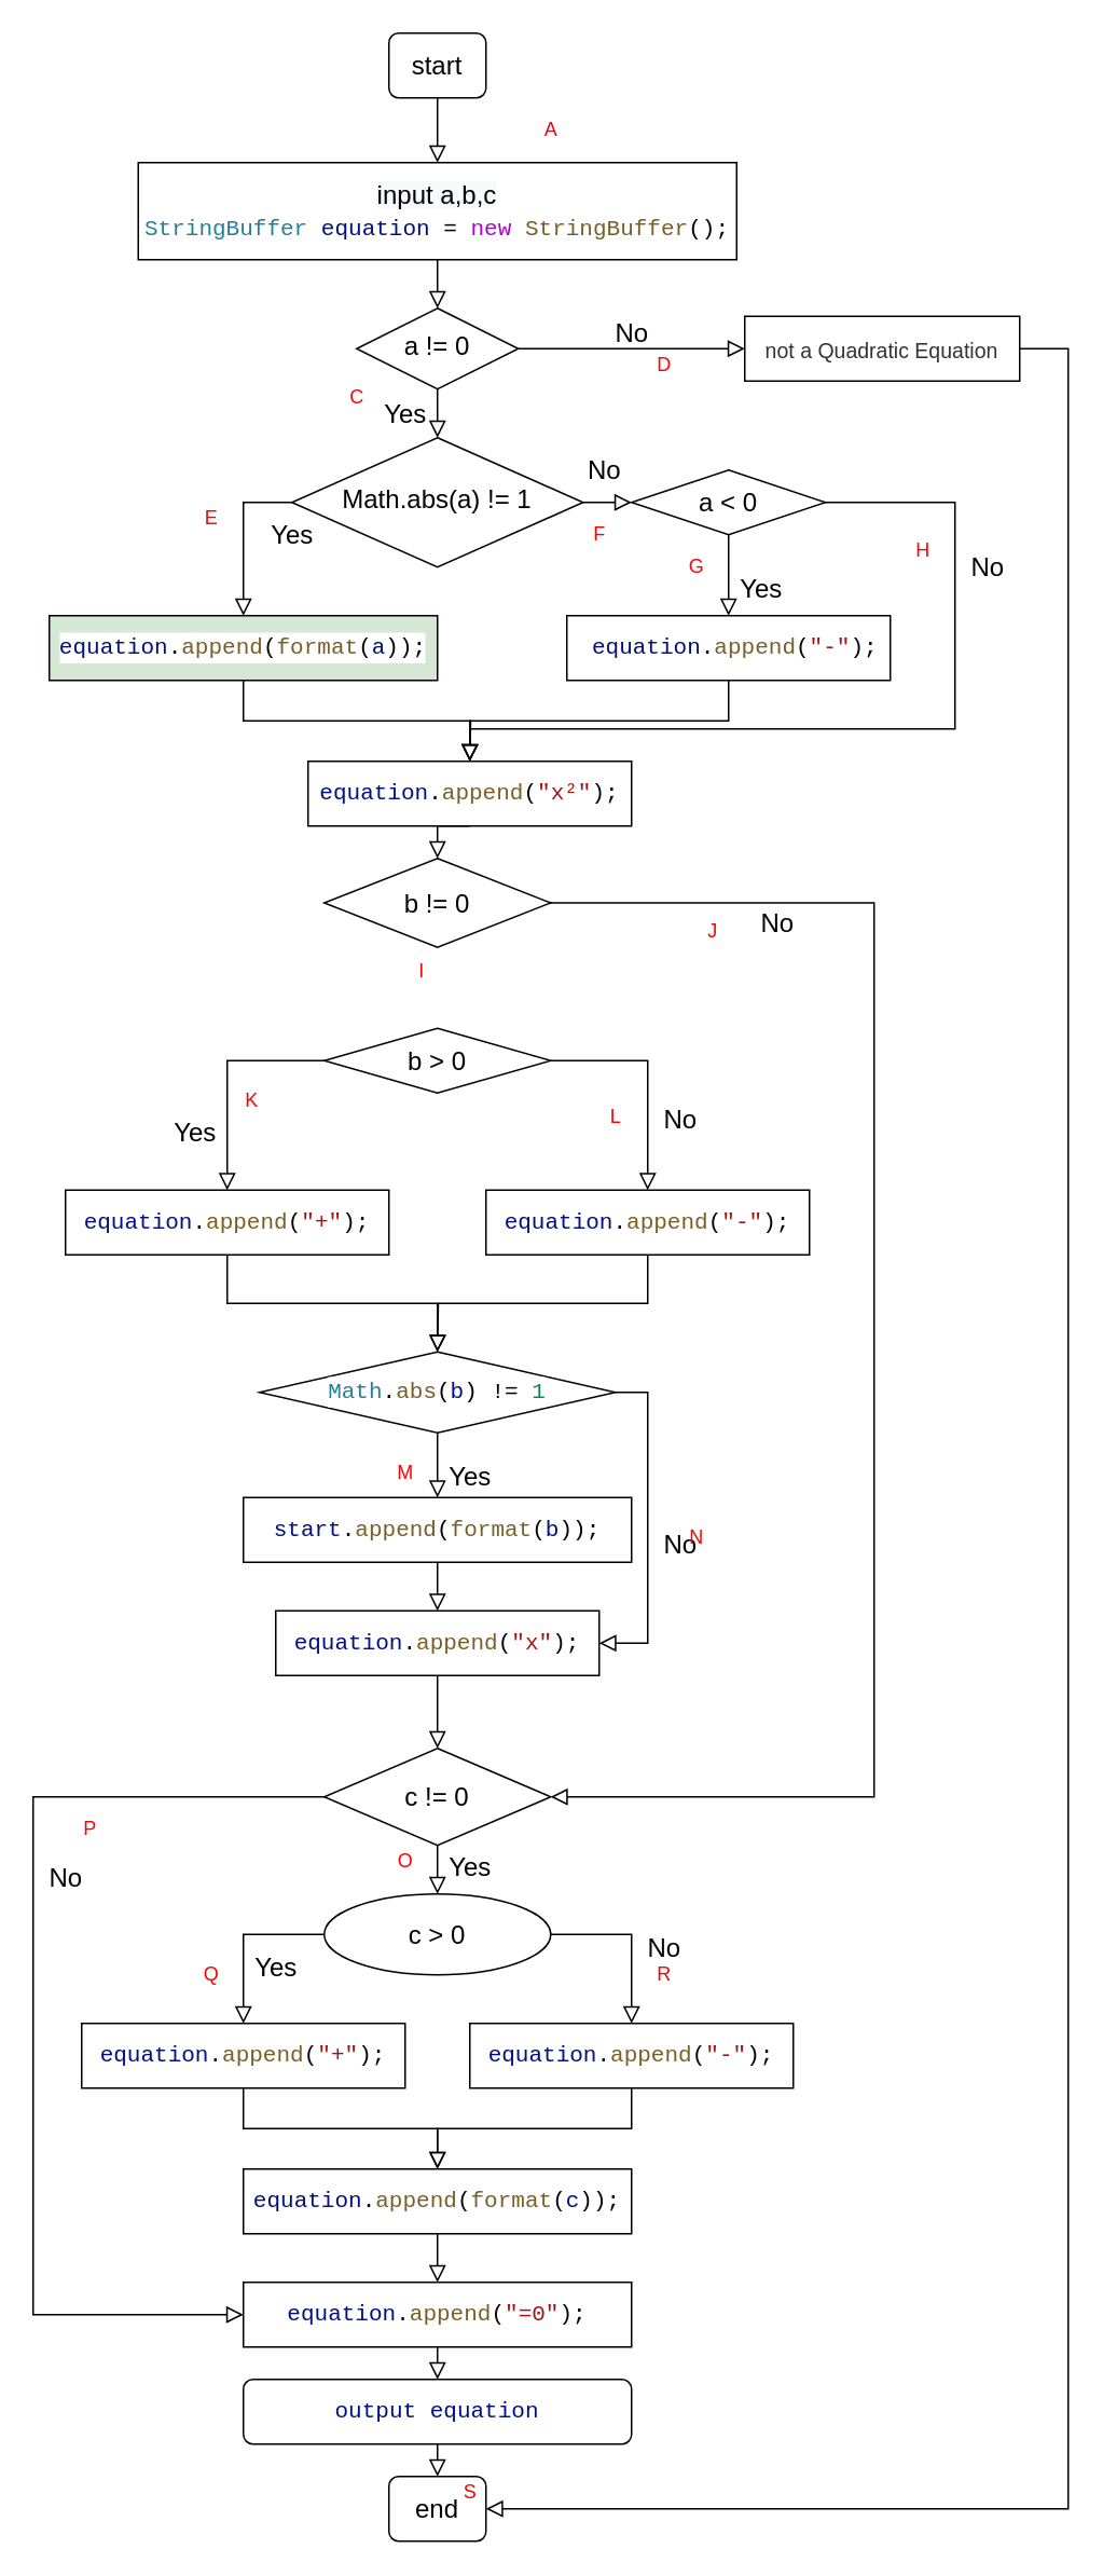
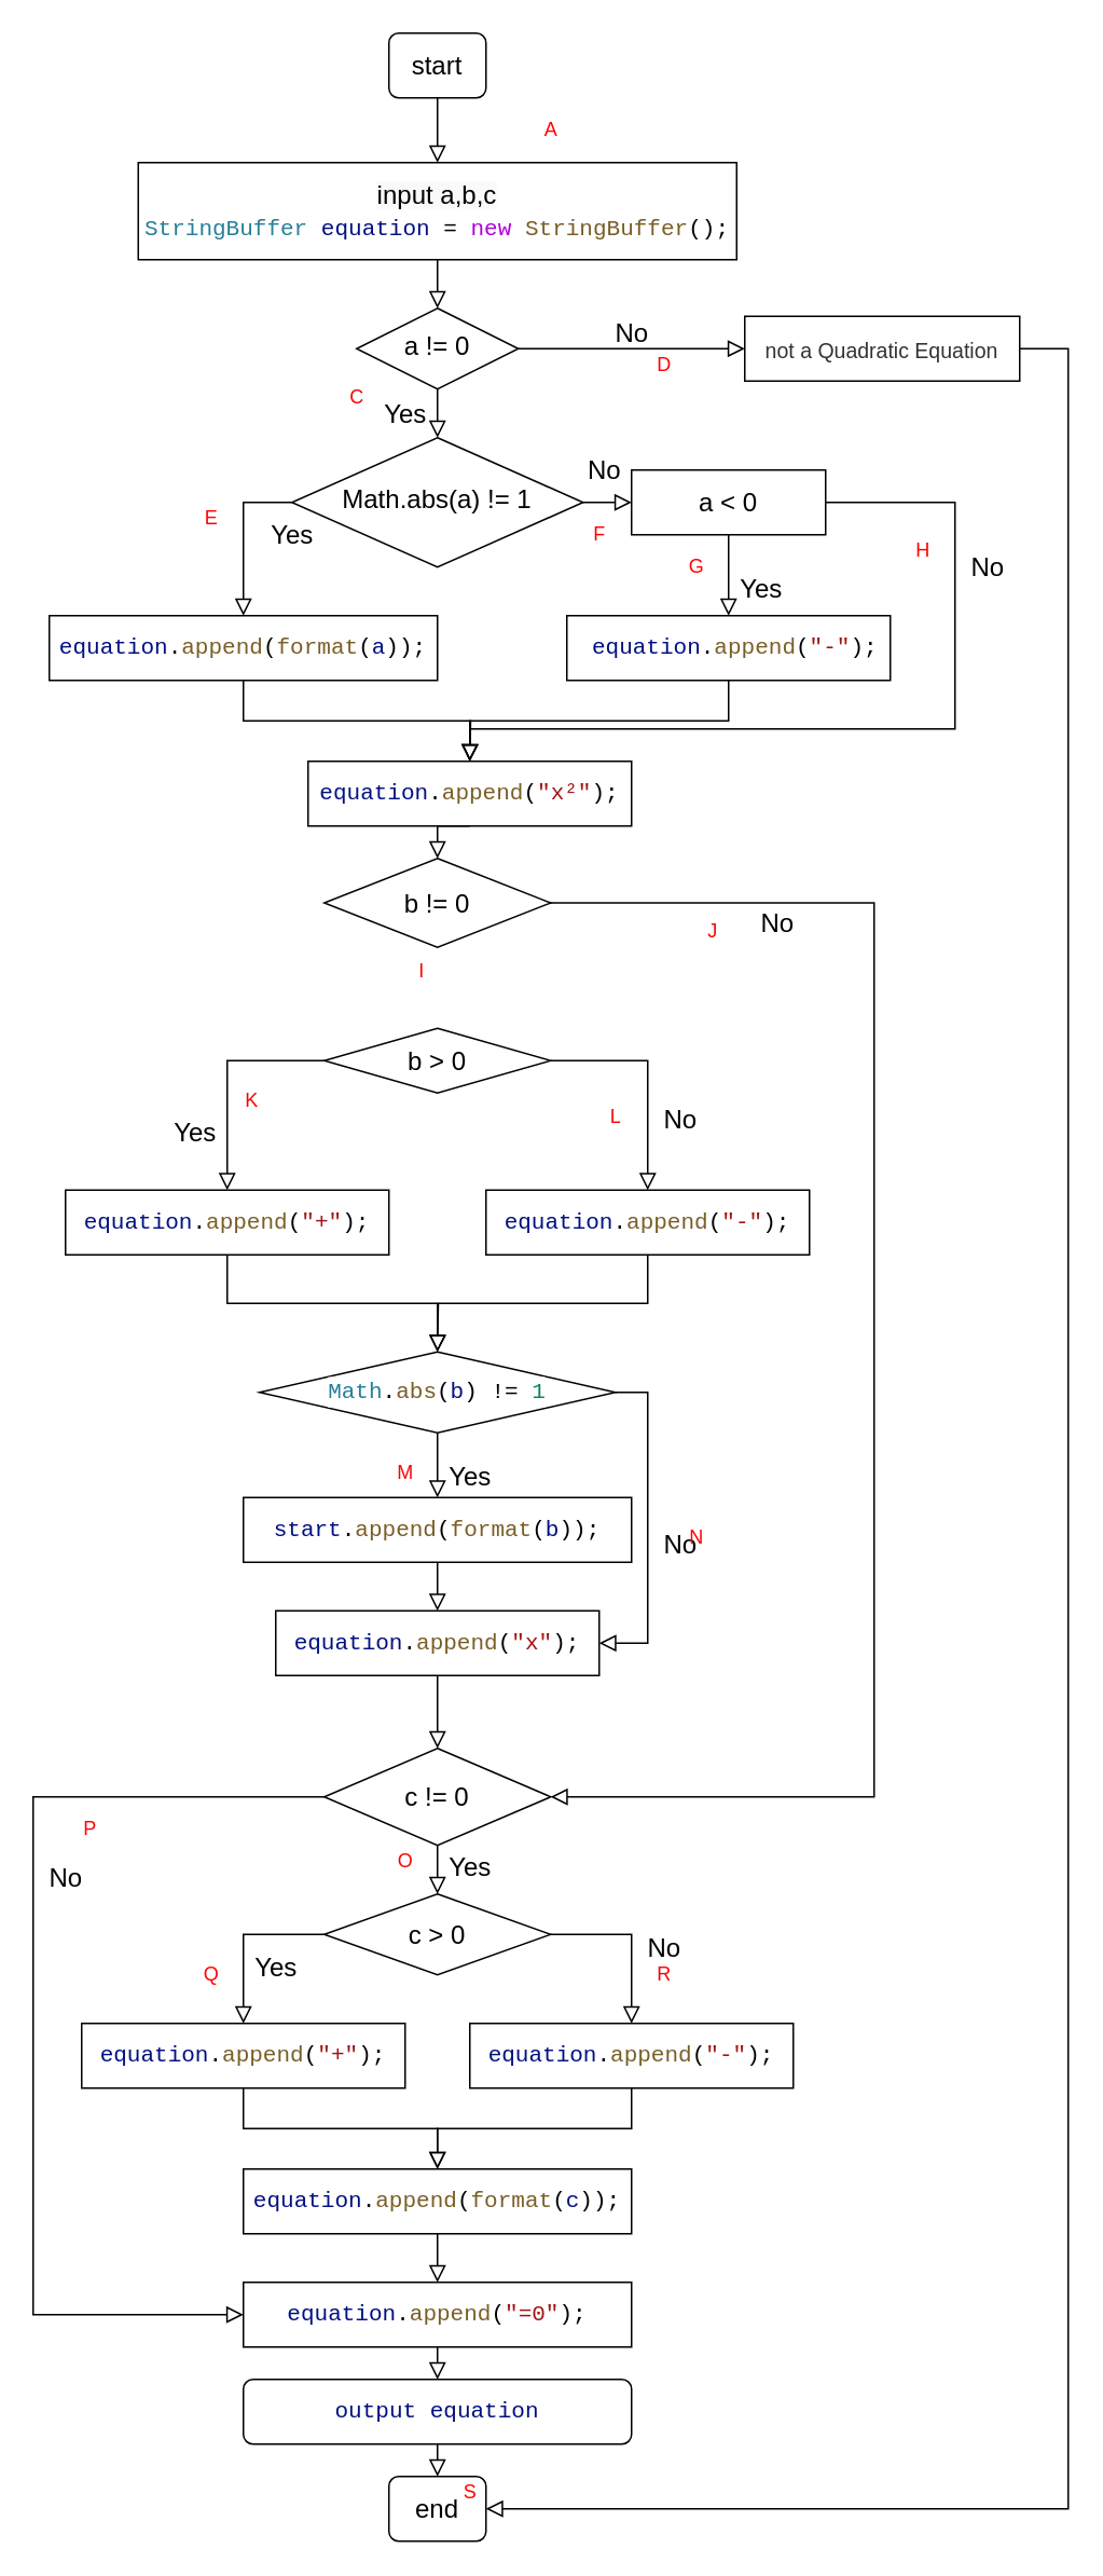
- <mxCell id="12" value="a &amp;lt; 0" style="rhombus;whiteSpace=wrap;html=1;fontSize=16;" parent="1" vertex="1"><mxGeometry x="390" y="290" width="120" height="40" as="geometry" /></mxCell>
+ <mxCell id="12" value="a &amp;lt; 0" style="whiteSpace=wrap;html=1;fontSize=16;rounded=0;" parent="1" vertex="1"><mxGeometry x="390" y="290" width="120" height="40" as="geometry" /></mxCell>
- <mxCell id="11" value="&lt;div style=&quot;background-color: rgb(255 , 255 , 255) ; font-family: &amp;#34;consolas&amp;#34; , &amp;#34;courier new&amp;#34; , monospace ; font-size: 14px ; line-height: 19px&quot;&gt;&lt;p&gt;&lt;span style=&quot;color: #001080&quot;&gt;equation&lt;/span&gt;.&lt;span style=&quot;color: #795e26&quot;&gt;append&lt;/span&gt;(&lt;span style=&quot;color: #795e26&quot;&gt;format&lt;/span&gt;(&lt;span style=&quot;color: #001080&quot;&gt;a&lt;/span&gt;));&lt;br&gt;&lt;/p&gt;&lt;/div&gt;" style="rounded=0;whiteSpace=wrap;html=1;fontSize=16;glass=0;strokeWidth=1;shadow=0;fillColor=#d5e8d4;" parent="1" vertex="1"><mxGeometry x="30" y="380" width="240" height="40" as="geometry" /></mxCell>
+ <mxCell id="11" value="&lt;div style=&quot;background-color: rgb(255 , 255 , 255) ; font-family: &amp;#34;consolas&amp;#34; , &amp;#34;courier new&amp;#34; , monospace ; font-size: 14px ; line-height: 19px&quot;&gt;&lt;p&gt;&lt;span style=&quot;color: #001080&quot;&gt;equation&lt;/span&gt;.&lt;span style=&quot;color: #795e26&quot;&gt;append&lt;/span&gt;(&lt;span style=&quot;color: #795e26&quot;&gt;format&lt;/span&gt;(&lt;span style=&quot;color: #001080&quot;&gt;a&lt;/span&gt;));&lt;br&gt;&lt;/p&gt;&lt;/div&gt;" style="rounded=0;whiteSpace=wrap;html=1;fontSize=16;glass=0;strokeWidth=1;shadow=0;" parent="1" vertex="1"><mxGeometry x="30" y="380" width="240" height="40" as="geometry" /></mxCell>
- <mxCell id="26" value="c &amp;gt; 0" style="ellipse;whiteSpace=wrap;html=1;fontSize=16;" parent="1" vertex="1"><mxGeometry x="200" y="1170" width="140" height="50" as="geometry" /></mxCell>
+ <mxCell id="26" value="c &amp;gt; 0" style="rhombus;whiteSpace=wrap;html=1;fontSize=16;" parent="1" vertex="1"><mxGeometry x="200" y="1170" width="140" height="50" as="geometry" /></mxCell>
